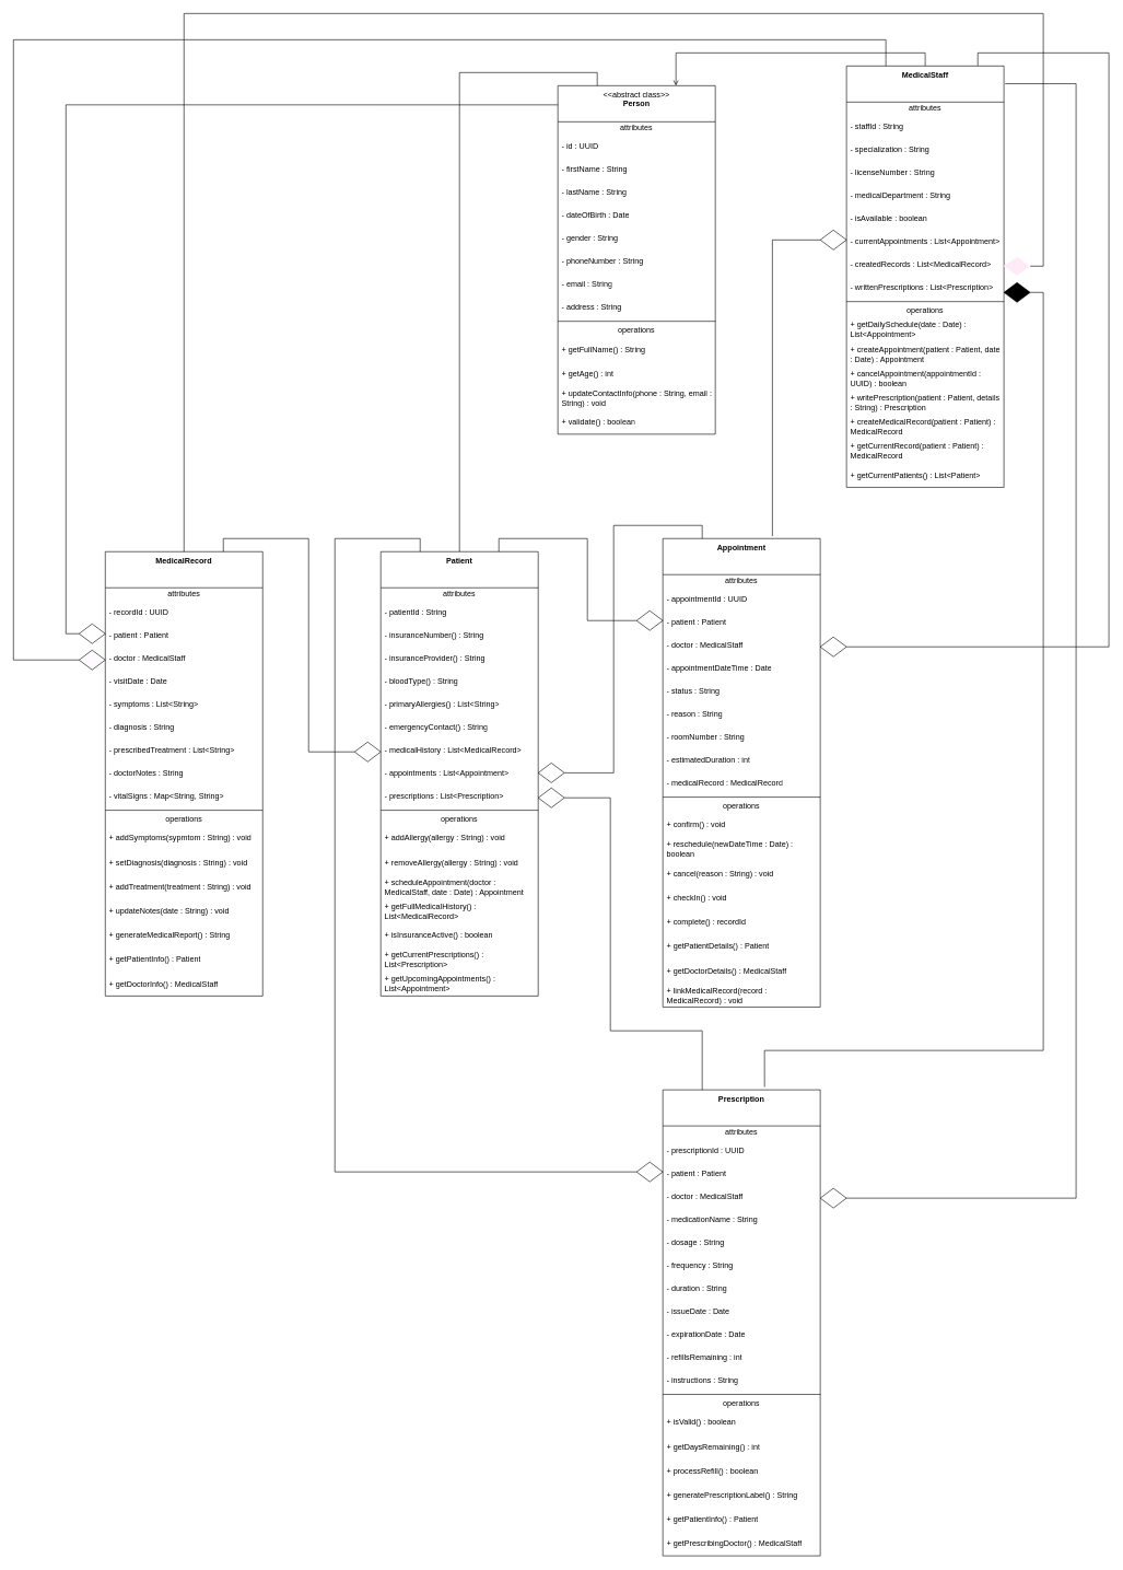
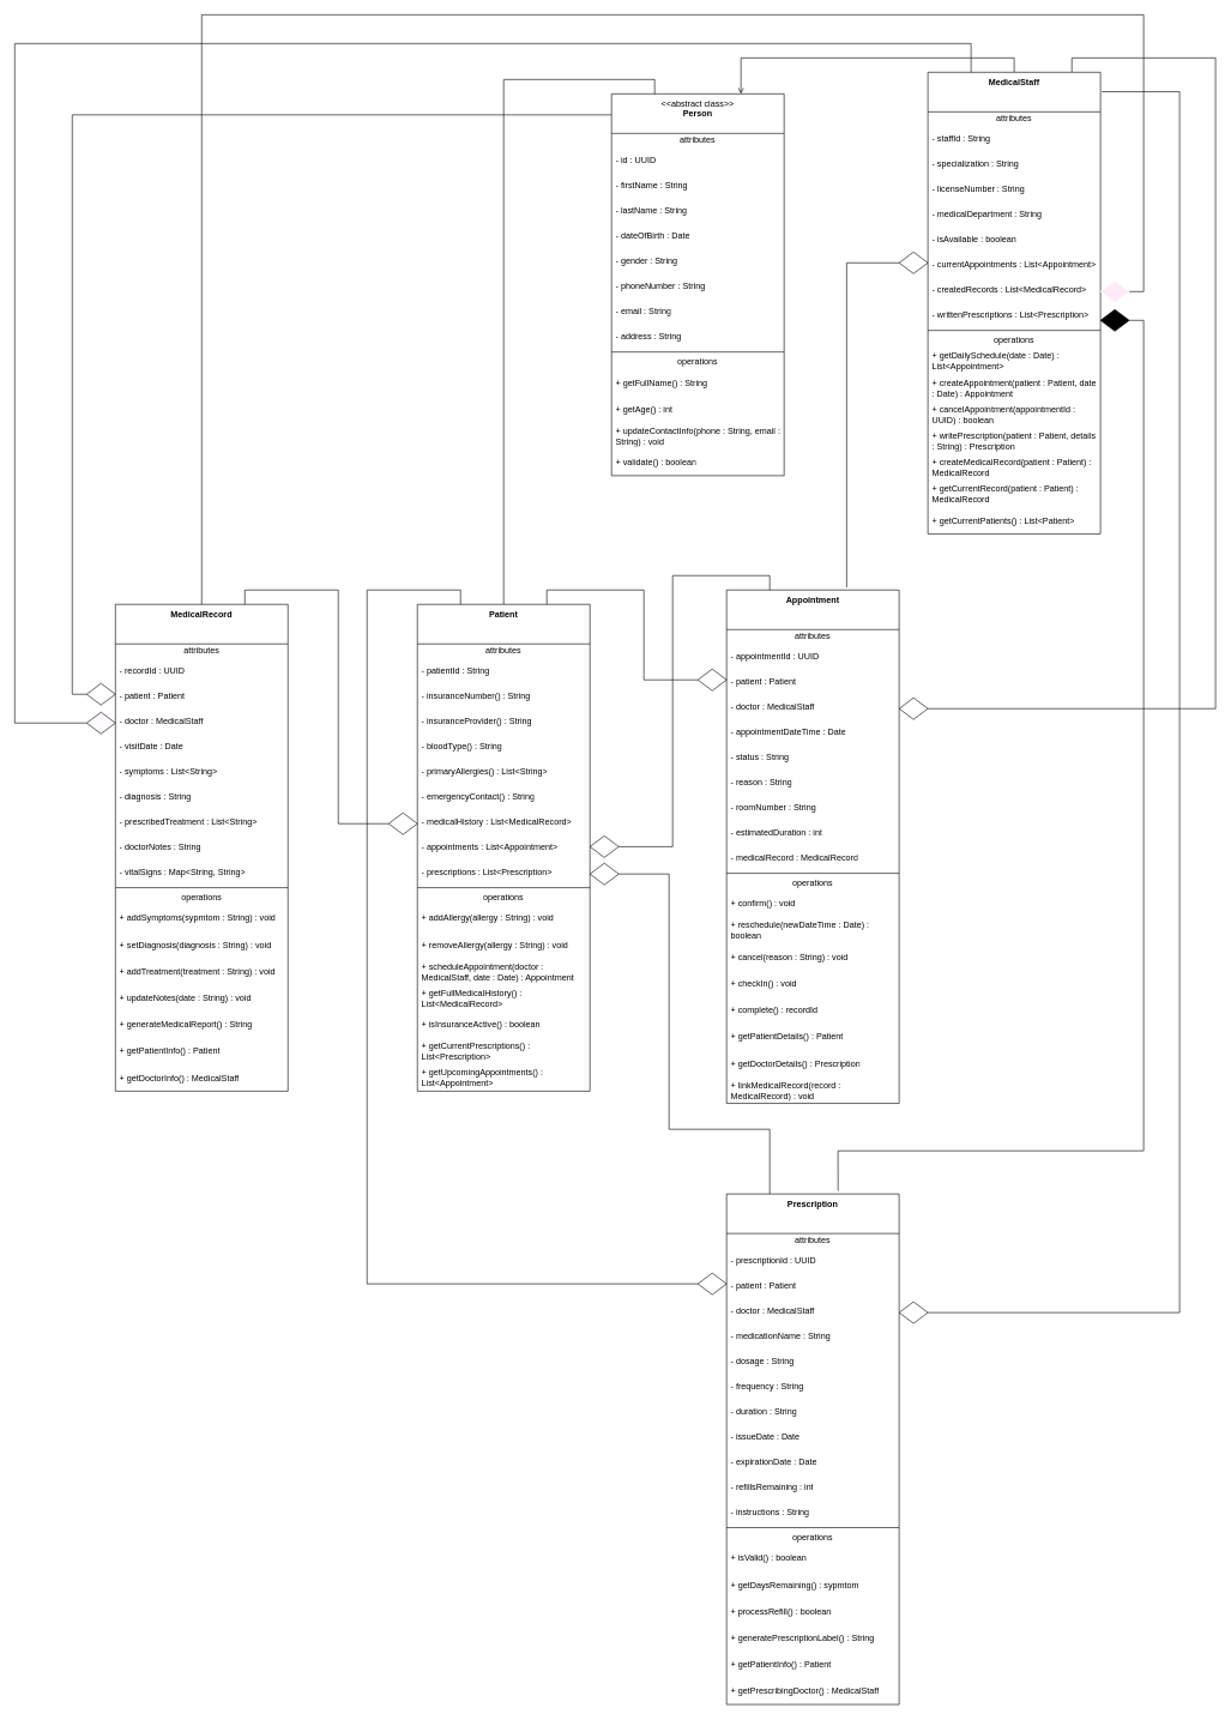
- <mxCell id="98" value="+ getDoctorDetails() : MedicalStaff" style="text;html=1;strokeColor=none;fillColor=none;align=left;verticalAlign=middle;spacingLeft=4;spacingRight=4;overflow=hidden;rotatable=0;points=[[0,0.5],[1,0.5]];portConstraint=eastwest;whiteSpace=wrap;" vertex="1" parent="79"><mxGeometry y="640" width="240" height="37" as="geometry" /></mxCell>
+ <mxCell id="98" value="+ getDoctorDetails() : Prescription" style="text;html=1;strokeColor=none;fillColor=none;align=left;verticalAlign=middle;spacingLeft=4;spacingRight=4;overflow=hidden;rotatable=0;points=[[0,0.5],[1,0.5]];portConstraint=eastwest;whiteSpace=wrap;" vertex="1" parent="79"><mxGeometry y="640" width="240" height="37" as="geometry" /></mxCell>
- <mxCell id="116" value="+ getDaysRemaining() : int" style="text;html=1;strokeColor=none;fillColor=none;align=left;verticalAlign=middle;spacingLeft=4;spacingRight=4;overflow=hidden;rotatable=0;points=[[0,0.5],[1,0.5]];portConstraint=eastwest;whiteSpace=wrap;" vertex="1" parent="100"><mxGeometry y="525" width="240" height="37" as="geometry" /></mxCell>
+ <mxCell id="116" value="+ getDaysRemaining() : sypmtom" style="text;html=1;strokeColor=none;fillColor=none;align=left;verticalAlign=middle;spacingLeft=4;spacingRight=4;overflow=hidden;rotatable=0;points=[[0,0.5],[1,0.5]];portConstraint=eastwest;whiteSpace=wrap;" vertex="1" parent="100"><mxGeometry y="525" width="240" height="37" as="geometry" /></mxCell>
